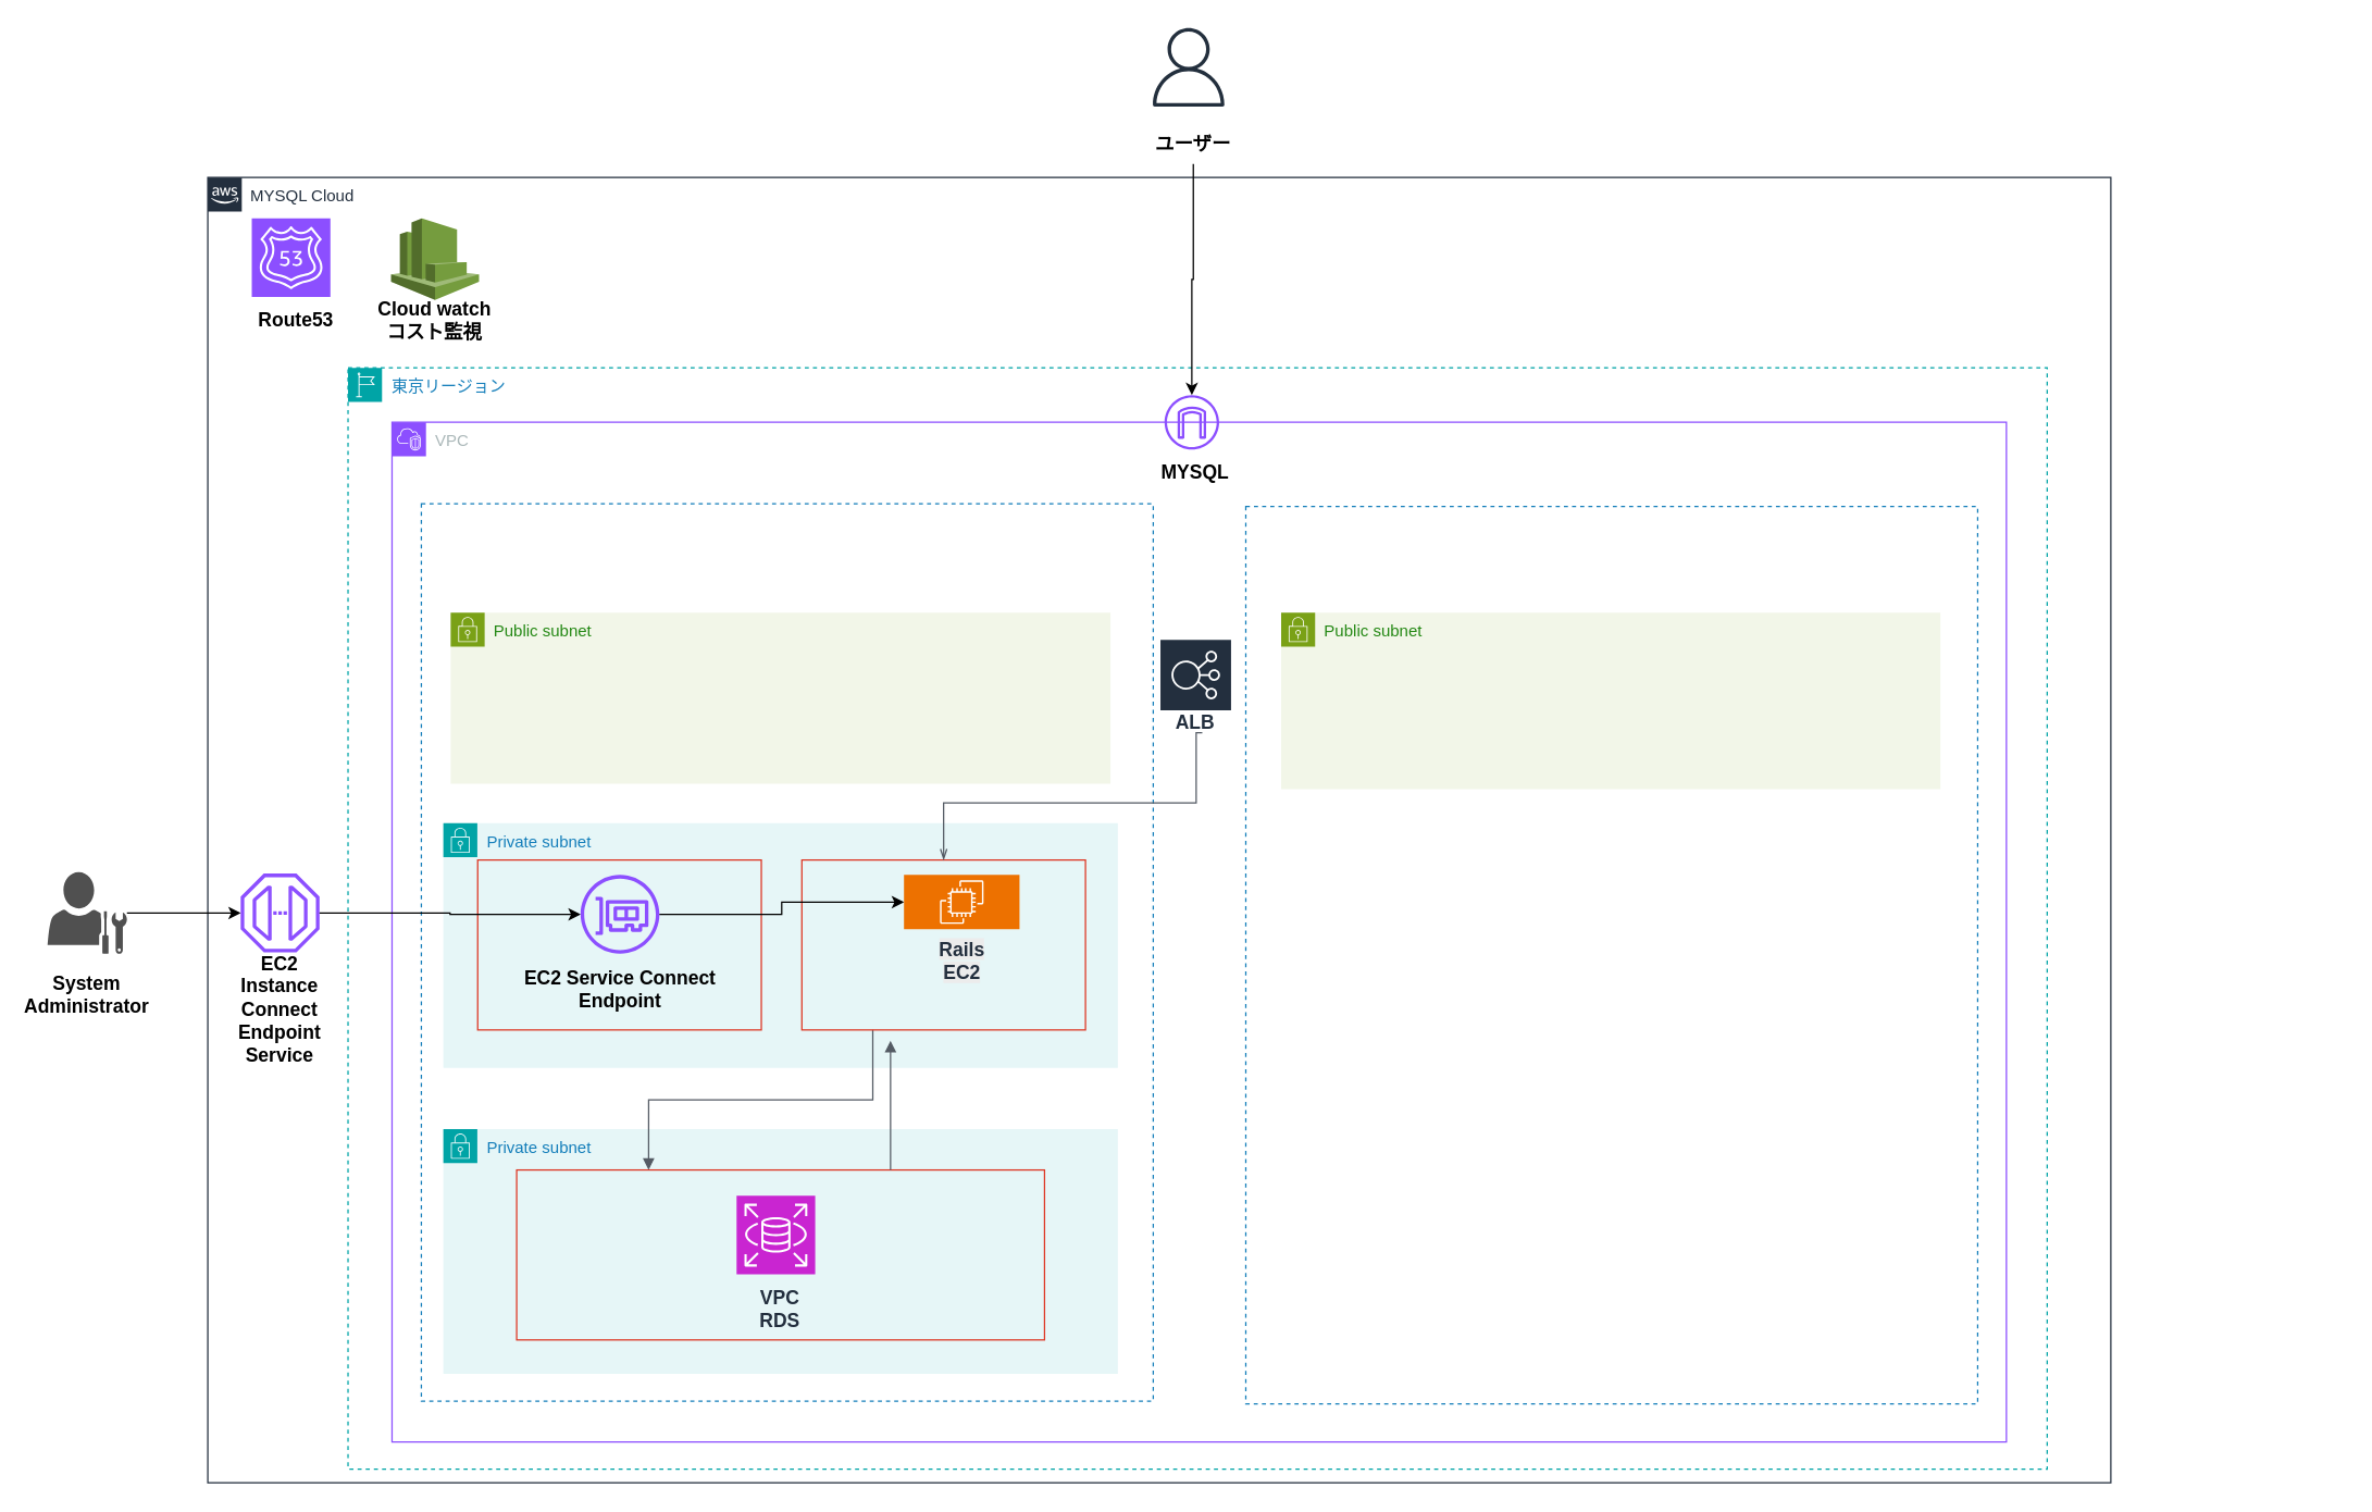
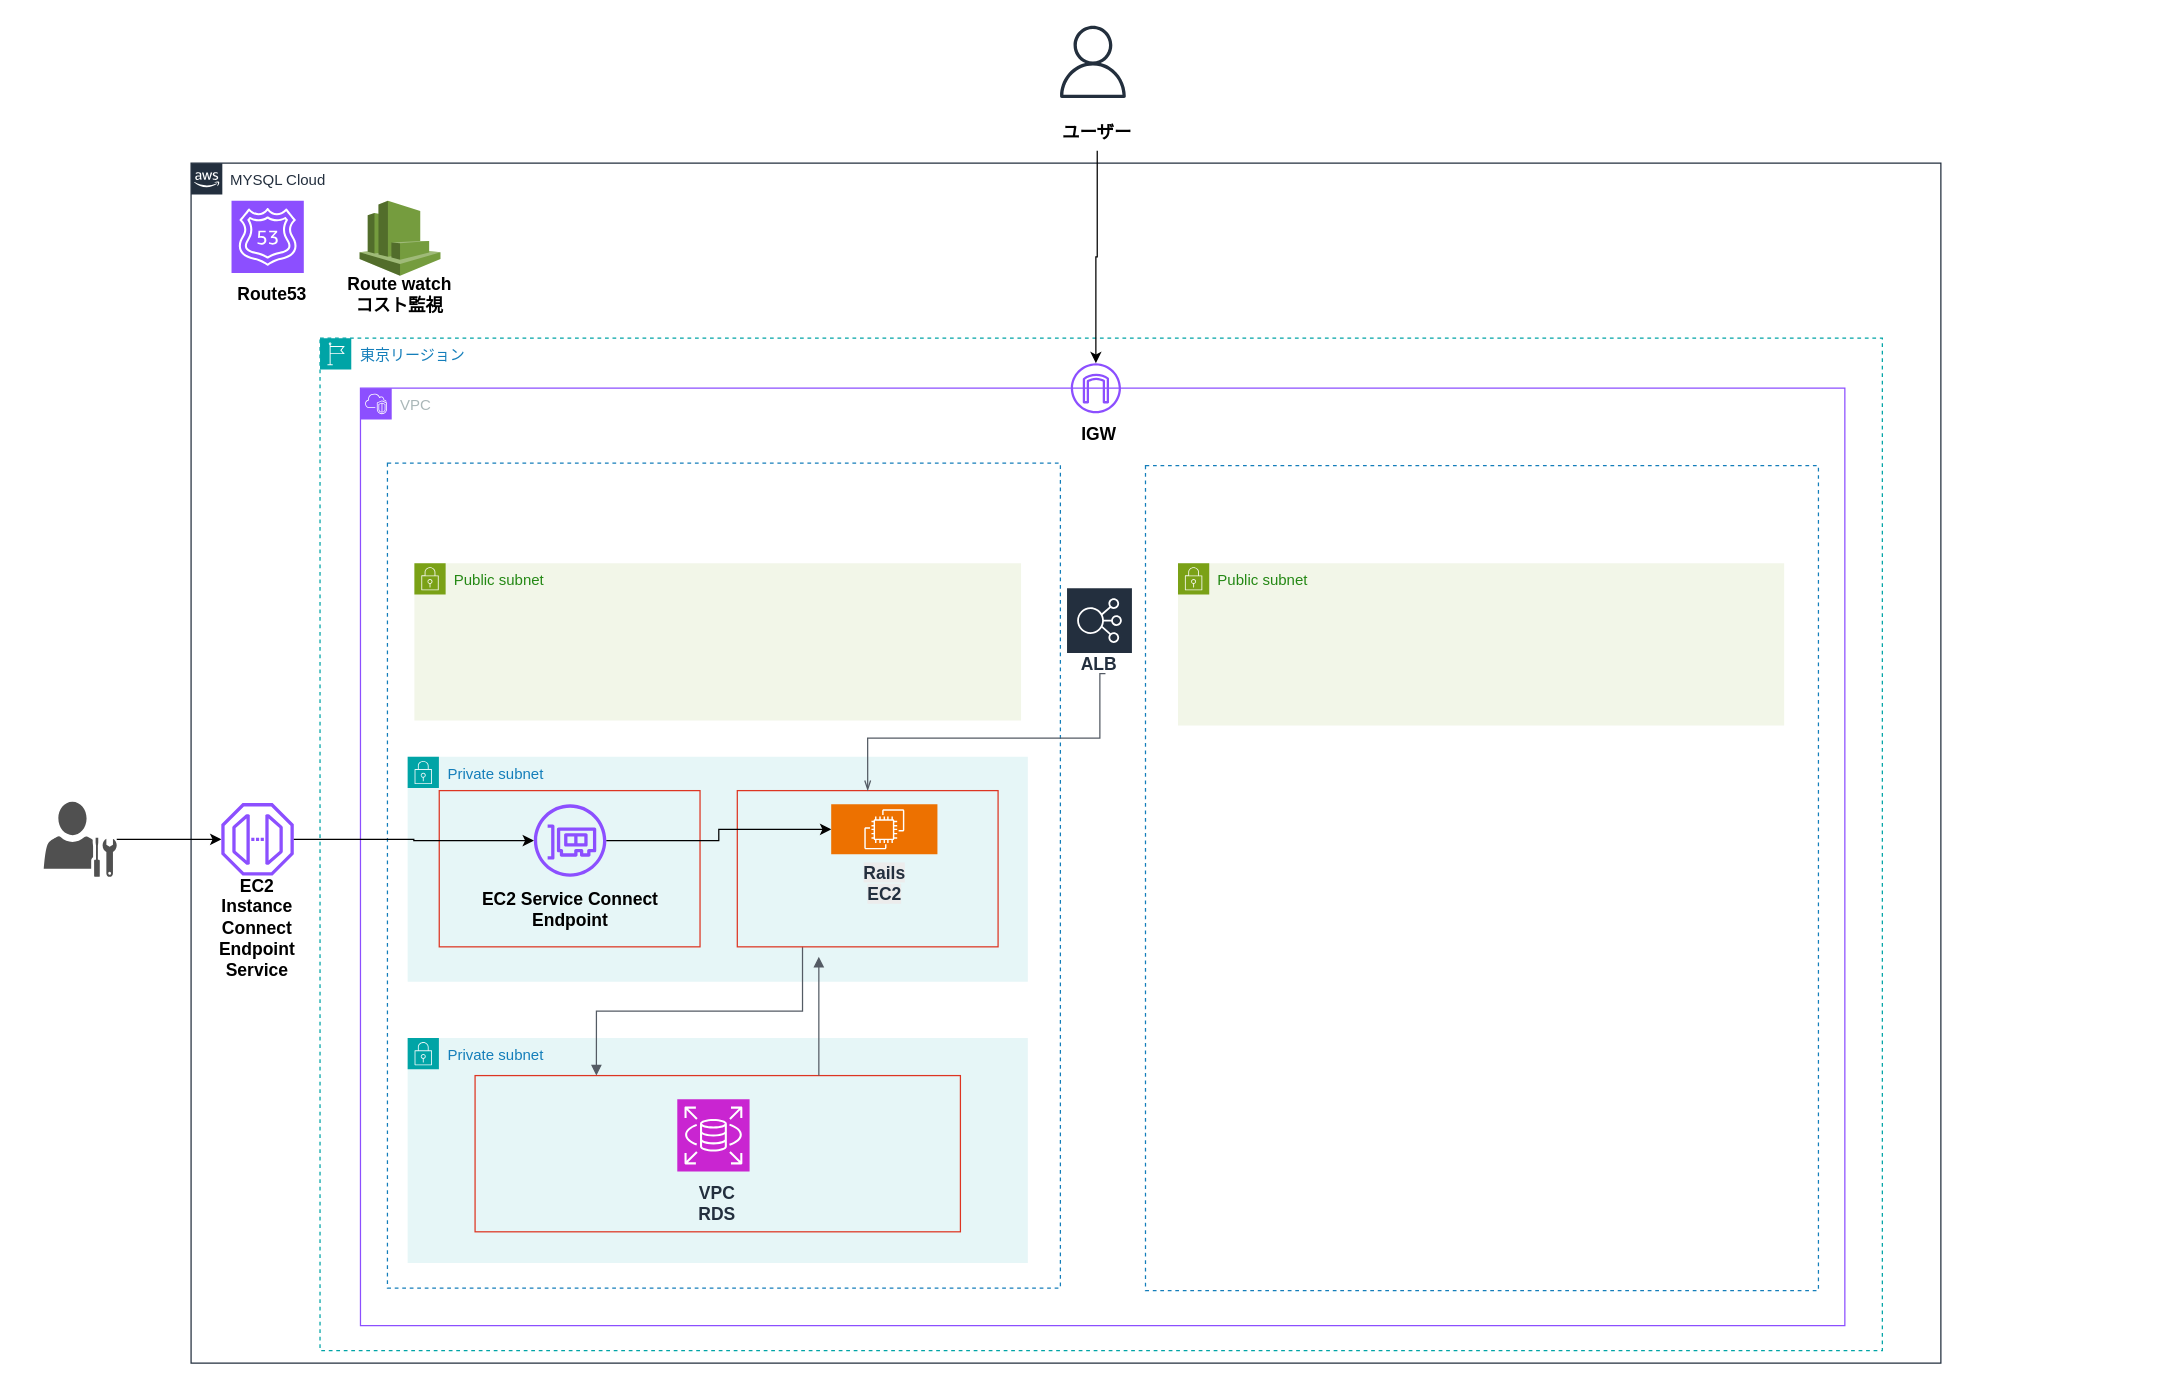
- <mxCell id="14" value="&lt;span style=&quot;font-size: 14px;&quot;&gt;&lt;b&gt;Cloud watch&lt;br&gt;コスト監視&lt;/b&gt;&lt;/span&gt;" style="text;html=1;align=center;verticalAlign=middle;whiteSpace=wrap;rounded=0;" parent="12" vertex="1"><mxGeometry y="60" width="97.08" height="30" as="geometry" /></mxCell>
+ <mxCell id="14" value="&lt;span style=&quot;font-size: 14px;&quot;&gt;&lt;b&gt;Route watch&lt;br&gt;コスト監視&lt;/b&gt;&lt;/span&gt;" style="text;html=1;align=center;verticalAlign=middle;whiteSpace=wrap;rounded=0;" parent="12" vertex="1"><mxGeometry y="60" width="97.08" height="30" as="geometry" /></mxCell>
- <mxCell id="37" value="&lt;span style=&quot;font-size: 14px;&quot;&gt;&lt;b&gt;MYSQL&lt;/b&gt;&lt;/span&gt;" style="text;html=1;align=center;verticalAlign=middle;whiteSpace=wrap;rounded=0;" parent="35" vertex="1"><mxGeometry y="42" width="53.933" height="30" as="geometry" /></mxCell>
+ <mxCell id="37" value="&lt;span style=&quot;font-size: 14px;&quot;&gt;&lt;b&gt;IGW&lt;/b&gt;&lt;/span&gt;" style="text;html=1;align=center;verticalAlign=middle;whiteSpace=wrap;rounded=0;" parent="35" vertex="1"><mxGeometry y="42" width="53.933" height="30" as="geometry" /></mxCell>
- <mxCell id="50" value="&lt;span style=&quot;font-size: 14px;&quot;&gt;&lt;b&gt;System&lt;br&gt;Administrator&lt;/b&gt;&lt;/span&gt;" style="text;html=1;align=center;verticalAlign=middle;whiteSpace=wrap;rounded=0;" parent="48" vertex="1"><mxGeometry y="74" width="87.369" height="60.785" as="geometry" /></mxCell>
